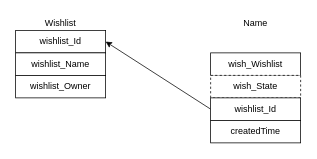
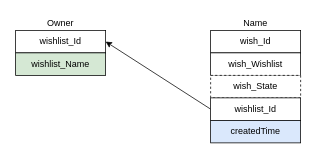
- <mxCell id="17" value="Wishlist" style="text;html=1;strokeColor=none;fillColor=none;align=center;verticalAlign=middle;whiteSpace=wrap;rounded=0;" vertex="1" parent="13"><mxGeometry x="40" width="40" height="20" as="geometry" /></mxCell>
+ <mxCell id="17" value="Owner" style="text;html=1;strokeColor=none;fillColor=none;align=center;verticalAlign=middle;whiteSpace=wrap;rounded=0;" vertex="1" parent="13"><mxGeometry x="40" width="40" height="20" as="geometry" /></mxCell>
+ <mxCell id="6" value="wish_Id&lt;br&gt;" style="rounded=0;whiteSpace=wrap;html=1;" vertex="1" parent="5"><mxGeometry y="20" width="120" height="30" as="geometry" /></mxCell>
- <mxCell id="16" value="wishlist_Name" style="rounded=0;whiteSpace=wrap;html=1;" vertex="1" parent="14"><mxGeometry y="30" width="120" height="30" as="geometry" /></mxCell>
+ <mxCell id="16" value="wishlist_Name" style="rounded=0;whiteSpace=wrap;html=1;fillColor=#d5e8d4;" vertex="1" parent="14"><mxGeometry y="30" width="120" height="30" as="geometry" /></mxCell>
- <mxCell id="18" value="wishlist_Owner" style="rounded=0;whiteSpace=wrap;html=1;" vertex="1" parent="12"><mxGeometry y="80" width="120" height="30" as="geometry" /></mxCell>
- <mxCell id="11" value="createdTime" style="rounded=0;whiteSpace=wrap;html=1;" vertex="1" parent="3"><mxGeometry y="140" width="120" height="30" as="geometry" /></mxCell>
+ <mxCell id="11" value="createdTime" style="rounded=0;whiteSpace=wrap;html=1;fillColor=#dae8fc;" vertex="1" parent="3"><mxGeometry y="140" width="120" height="30" as="geometry" /></mxCell>
